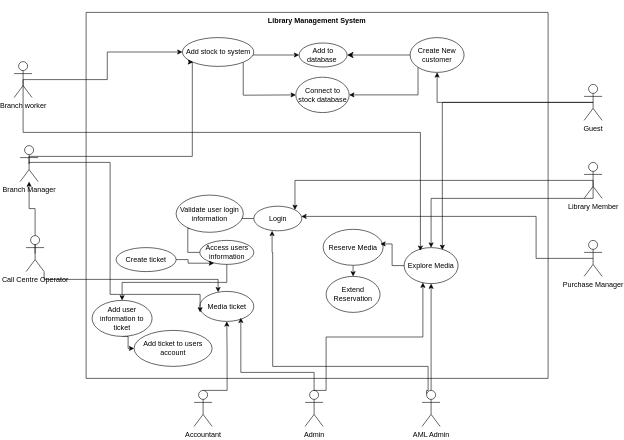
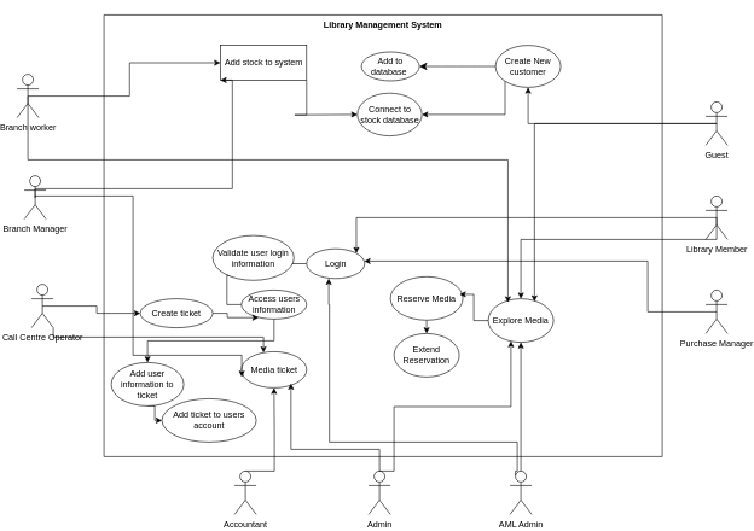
- <mxCell id="14" value="Add stock to system" style="ellipse;whiteSpace=wrap;html=1;" vertex="1" parent="2"><mxGeometry x="160.5" y="42" width="119" height="48" as="geometry" /></mxCell>
+ <mxCell id="14" value="Add stock to system" style="whiteSpace=wrap;html=1;rounded=0;" vertex="1" parent="2"><mxGeometry x="160.5" y="42" width="119" height="48" as="geometry" /></mxCell>
- <mxCell id="13" style="edgeStyle=orthogonalEdgeStyle;rounded=0;orthogonalLoop=1;jettySize=auto;html=1;entryX=0;entryY=0.5;entryDx=0;entryDy=0;" edge="1" parent="2" source="14" target="5"><mxGeometry relative="1" as="geometry"><Array as="points"><mxPoint x="300" y="71" /><mxPoint x="300" y="71" /></Array></mxGeometry></mxCell>
- <mxCell id="38" style="edgeStyle=orthogonalEdgeStyle;rounded=0;orthogonalLoop=1;jettySize=auto;html=1;exitX=0.5;exitY=0.5;exitDx=0;exitDy=0;exitPerimeter=0;" edge="1" parent="1" source="40" target="32"><mxGeometry relative="1" as="geometry" /></mxCell>
+ <mxCell id="38" style="edgeStyle=orthogonalEdgeStyle;rounded=0;orthogonalLoop=1;jettySize=auto;html=1;exitX=0.5;exitY=0.5;exitDx=0;exitDy=0;exitPerimeter=0;entryX=0;entryY=0.5;entryDx=0;entryDy=0;" edge="1" parent="1" source="40" target="16"><mxGeometry relative="1" as="geometry" /></mxCell>
